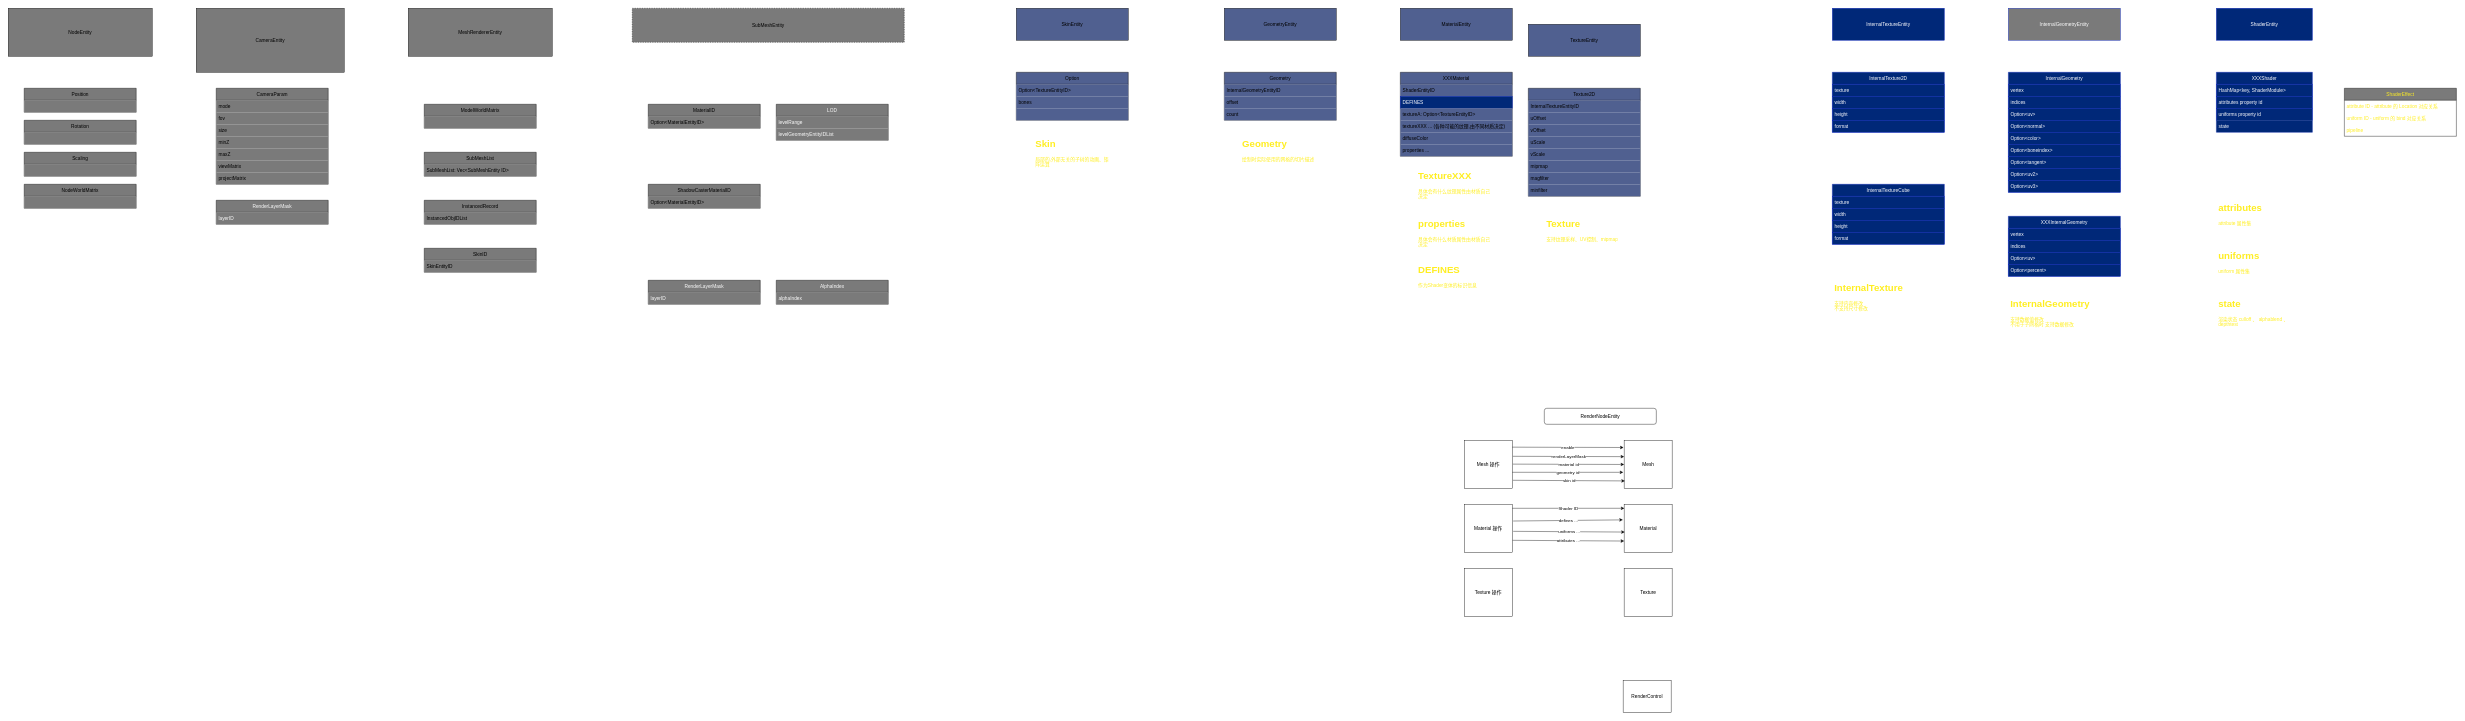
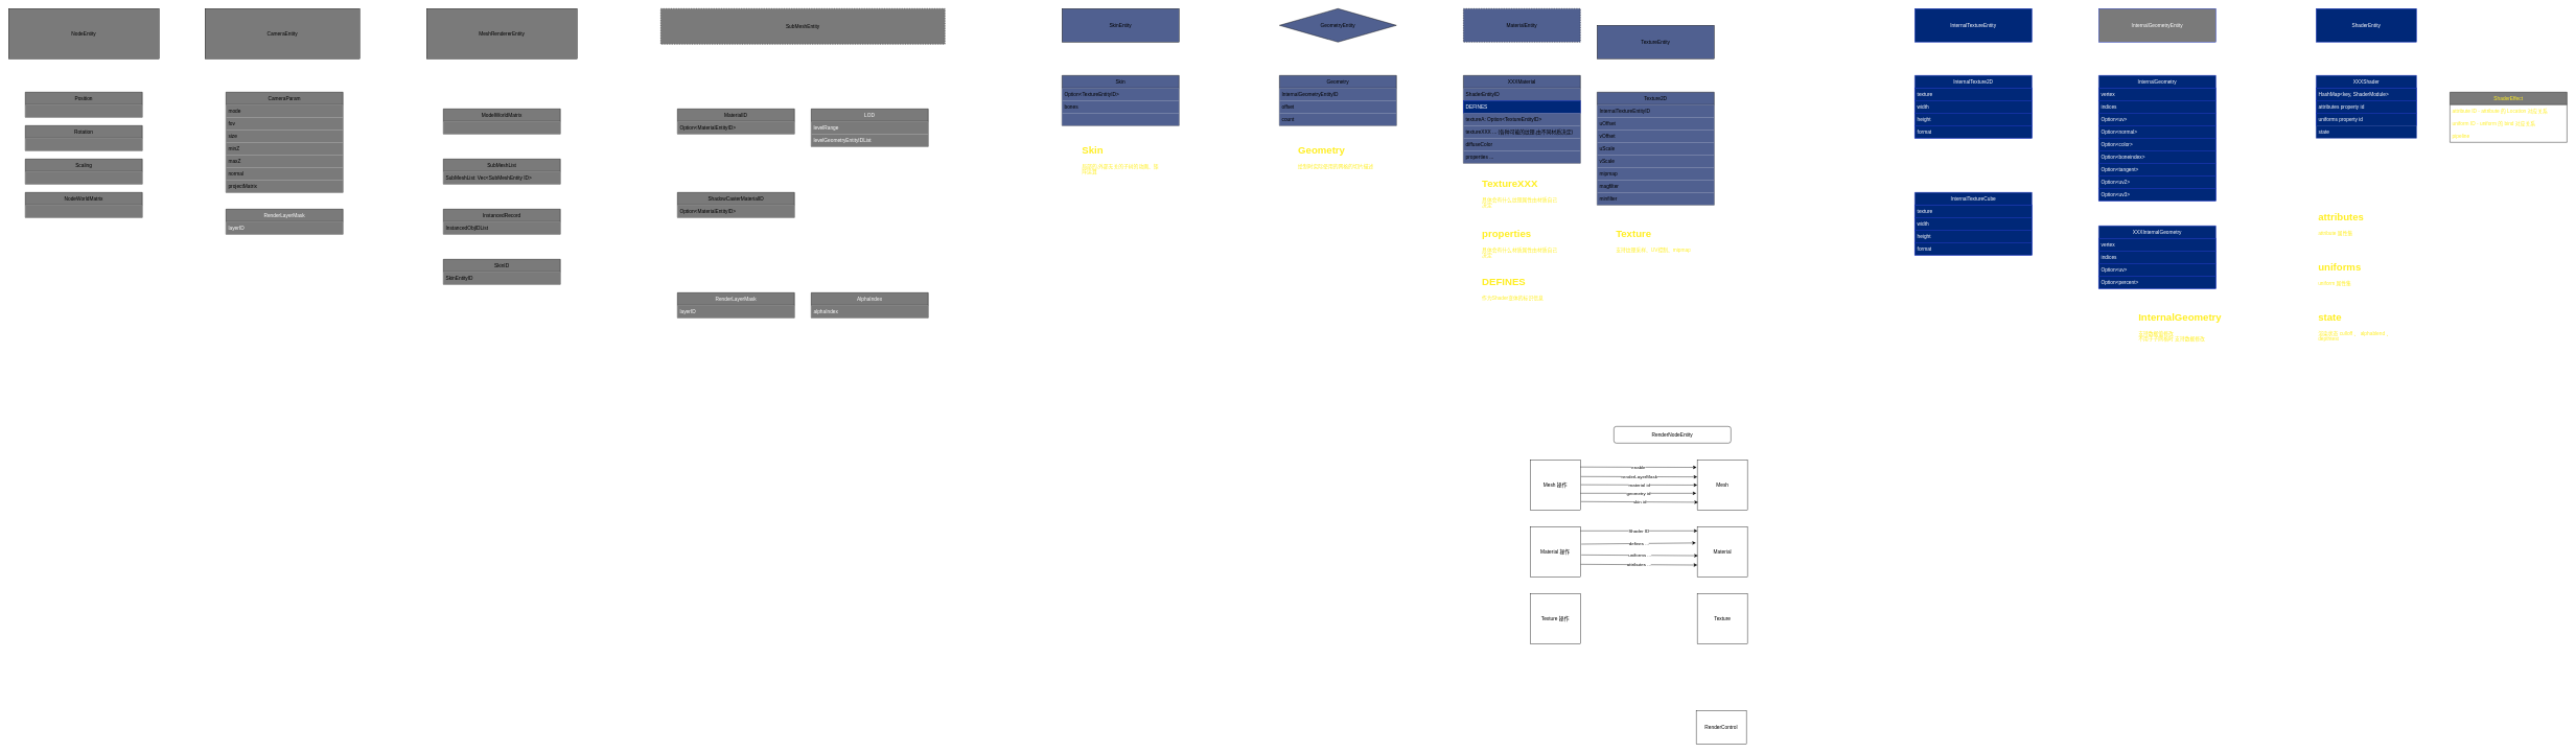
- <mxCell id="57" value="GeometryEntity" style="rounded=0;whiteSpace=wrap;html=1;fillColor=#506090;" parent="1" vertex="1"><mxGeometry x="3060" y="20" width="280" height="80" as="geometry" /></mxCell>
+ <mxCell id="57" value="GeometryEntity" style="rhombus;whiteSpace=wrap;html=1;fillColor=#506090;" parent="1" vertex="1"><mxGeometry x="3060" y="20" width="280" height="80" as="geometry" /></mxCell>
- <mxCell id="56" value="MaterialEntity" style="rounded=0;whiteSpace=wrap;html=1;fillColor=#506090;" parent="1" vertex="1"><mxGeometry x="3500" y="20" width="280" height="80" as="geometry" /></mxCell>
+ <mxCell id="56" value="MaterialEntity" style="rounded=0;whiteSpace=wrap;html=1;fillColor=#506090;dashed=1;" parent="1" vertex="1"><mxGeometry x="3500" y="20" width="280" height="80" as="geometry" /></mxCell>
- <mxCell id="96" value="CameraEntity" style="rounded=0;whiteSpace=wrap;html=1;fillColor=#7A7A7A;" parent="1" vertex="1"><mxGeometry x="490" y="20" width="370" height="160" as="geometry" /></mxCell>
+ <mxCell id="96" value="CameraEntity" style="rounded=0;whiteSpace=wrap;html=1;fillColor=#7A7A7A;" parent="1" vertex="1"><mxGeometry x="490" y="20" width="370" height="120" as="geometry" /></mxCell>
- <mxCell id="111" value="Option" style="swimlane;fontStyle=0;childLayout=stackLayout;horizontal=1;startSize=30;horizontalStack=0;resizeParent=1;resizeParentMax=0;resizeLast=0;collapsible=1;marginBottom=0;fillColor=#506090;" parent="1" vertex="1"><mxGeometry x="2540" y="180" width="280" height="120" as="geometry" /></mxCell>
+ <mxCell id="111" value="Skin" style="swimlane;fontStyle=0;childLayout=stackLayout;horizontal=1;startSize=30;horizontalStack=0;resizeParent=1;resizeParentMax=0;resizeLast=0;collapsible=1;marginBottom=0;fillColor=#506090;" parent="1" vertex="1"><mxGeometry x="2540" y="180" width="280" height="120" as="geometry" /></mxCell>
- <mxCell id="103" value="viewMatrix" style="text;strokeColor=none;fillColor=#7A7A7A;align=left;verticalAlign=middle;spacingLeft=4;spacingRight=4;overflow=hidden;points=[[0,0.5],[1,0.5]];portConstraint=eastwest;rotatable=0;" parent="97" vertex="1"><mxGeometry y="180" width="280" height="30" as="geometry" /></mxCell>
+ <mxCell id="103" value="normal" style="text;strokeColor=none;fillColor=#7A7A7A;align=left;verticalAlign=middle;spacingLeft=4;spacingRight=4;overflow=hidden;points=[[0,0.5],[1,0.5]];portConstraint=eastwest;rotatable=0;" parent="97" vertex="1"><mxGeometry y="180" width="280" height="30" as="geometry" /></mxCell>
- <mxCell id="80" value="&lt;h1&gt;InternalTexture&lt;/h1&gt;&lt;div&gt;支持内容修改&lt;/div&gt;&lt;div&gt;不支持尺寸修改&lt;/div&gt;" style="text;html=1;strokeColor=none;fillColor=none;spacing=5;spacingTop=-20;whiteSpace=wrap;overflow=hidden;rounded=0;fontColor=#FFEE22;" parent="1" vertex="1"><mxGeometry x="4580" y="700" width="195" height="85" as="geometry" /></mxCell>
- <mxCell id="79" value="&lt;h1&gt;InternalGeometry&lt;/h1&gt;&lt;div&gt;支持数据值修改&lt;/div&gt;&lt;div&gt;不用于子网格时 支持数据修改&lt;/div&gt;" style="text;html=1;strokeColor=none;fillColor=none;spacing=5;spacingTop=-20;whiteSpace=wrap;overflow=hidden;rounded=0;fontColor=#FFEE22;" parent="1" vertex="1"><mxGeometry x="5020" y="740" width="240" height="85" as="geometry" /></mxCell>
+ <mxCell id="79" value="&lt;h1&gt;InternalGeometry&lt;/h1&gt;&lt;div&gt;支持数据值修改&lt;/div&gt;&lt;div&gt;不用于子网格时 支持数据修改&lt;/div&gt;" style="text;html=1;strokeColor=none;fillColor=none;spacing=5;spacingTop=-20;whiteSpace=wrap;overflow=hidden;rounded=0;fontColor=#FFEE22;" parent="1" vertex="1"><mxGeometry x="5110" y="740" width="240" height="85" as="geometry" /></mxCell>
